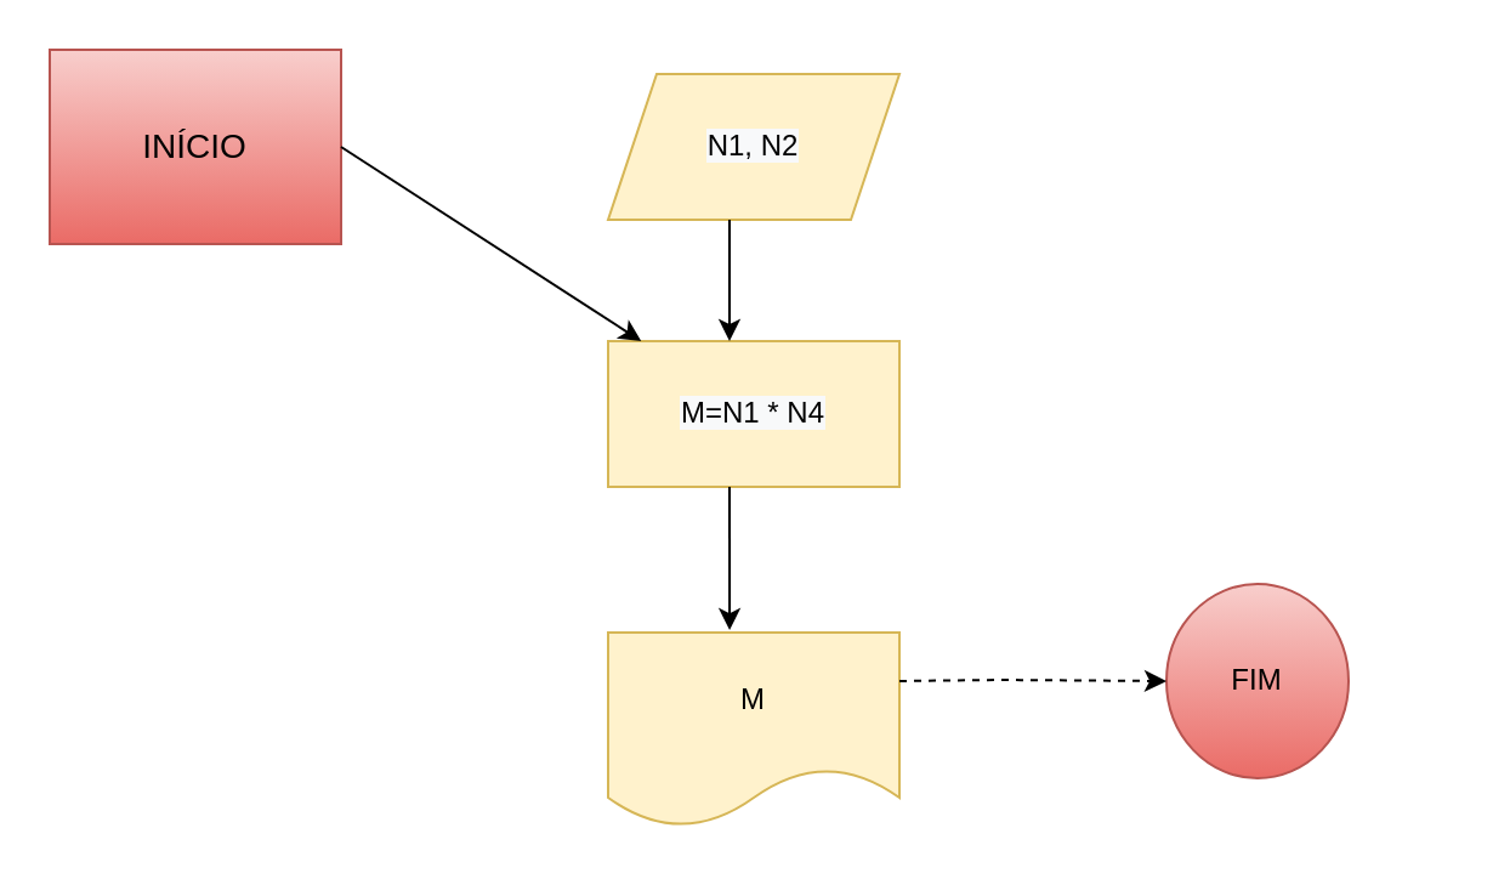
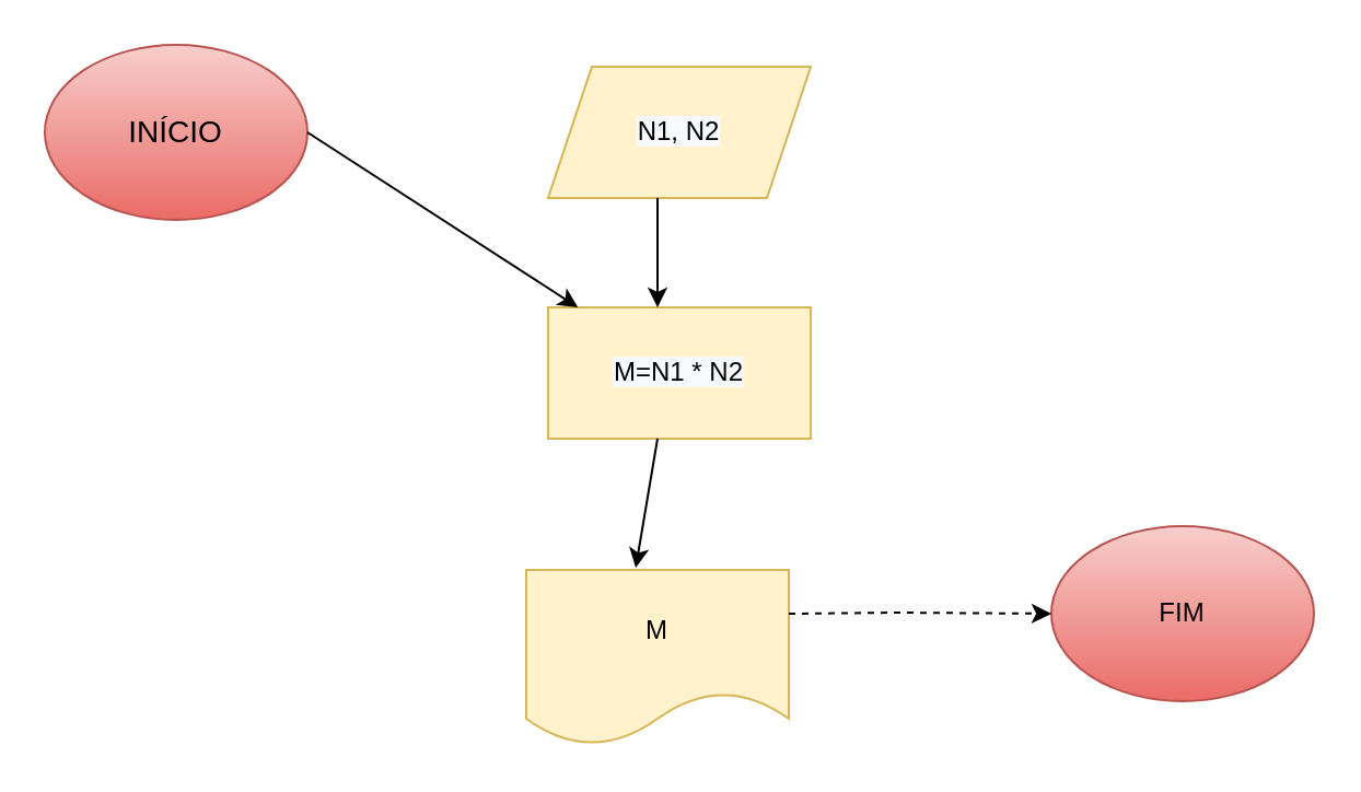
- <mxCell id="5" value="&lt;span style=&quot;font-size: 14px&quot;&gt;INÍCIO&lt;/span&gt;" style="whiteSpace=wrap;html=1;fillColor=#f8cecc;strokeColor=#b85450;gradientColor=#ea6b66;rounded=0;" parent="1" vertex="1"><mxGeometry x="20" y="20" width="120" height="80" as="geometry" /></mxCell>
+ <mxCell id="5" value="&lt;span style=&quot;font-size: 14px&quot;&gt;INÍCIO&lt;/span&gt;" style="ellipse;whiteSpace=wrap;html=1;fillColor=#f8cecc;strokeColor=#b85450;gradientColor=#ea6b66;" parent="1" vertex="1"><mxGeometry x="20" y="20" width="120" height="80" as="geometry" /></mxCell>
- <mxCell id="4" value="&#10;&#10;&lt;span style=&quot;color: rgb(0, 0, 0); font-family: helvetica; font-size: 12px; font-style: normal; font-weight: 400; letter-spacing: normal; text-align: center; text-indent: 0px; text-transform: none; word-spacing: 0px; background-color: rgb(248, 249, 250); display: inline; float: none;&quot;&gt;M=N1 * N4&lt;/span&gt;&#10;&#10;" style="rounded=0;whiteSpace=wrap;html=1;fillColor=#fff2cc;strokeColor=#d6b656;" parent="1" vertex="1"><mxGeometry x="250" y="140" width="120" height="60" as="geometry" /></mxCell>
+ <mxCell id="4" value="&#10;&#10;&lt;span style=&quot;color: rgb(0, 0, 0); font-family: helvetica; font-size: 12px; font-style: normal; font-weight: 400; letter-spacing: normal; text-align: center; text-indent: 0px; text-transform: none; word-spacing: 0px; background-color: rgb(248, 249, 250); display: inline; float: none;&quot;&gt;M=N1 * N2&lt;/span&gt;&#10;&#10;" style="rounded=0;whiteSpace=wrap;html=1;fillColor=#fff2cc;strokeColor=#d6b656;" parent="1" vertex="1"><mxGeometry x="250" y="140" width="120" height="60" as="geometry" /></mxCell>
- <mxCell id="2" value="FIM" style="ellipse;whiteSpace=wrap;html=1;fillColor=#f8cecc;strokeColor=#b85450;gradientColor=#ea6b66;" parent="1" vertex="1"><mxGeometry x="480" y="240" width="75" height="80" as="geometry" /></mxCell>
+ <mxCell id="2" value="FIM" style="ellipse;whiteSpace=wrap;html=1;fillColor=#f8cecc;strokeColor=#b85450;gradientColor=#ea6b66;" parent="1" vertex="1"><mxGeometry x="480" y="240" width="120" height="80" as="geometry" /></mxCell>
- <mxCell id="3" value="M" style="shape=document;whiteSpace=wrap;html=1;boundedLbl=1;fillColor=#fff2cc;strokeColor=#d6b656;" parent="1" vertex="1"><mxGeometry x="250" y="260" width="120" height="80" as="geometry" /></mxCell>
+ <mxCell id="3" value="M" style="shape=document;whiteSpace=wrap;html=1;boundedLbl=1;fillColor=#fff2cc;strokeColor=#d6b656;" parent="1" vertex="1"><mxGeometry x="240" y="260" width="120" height="80" as="geometry" /></mxCell>
